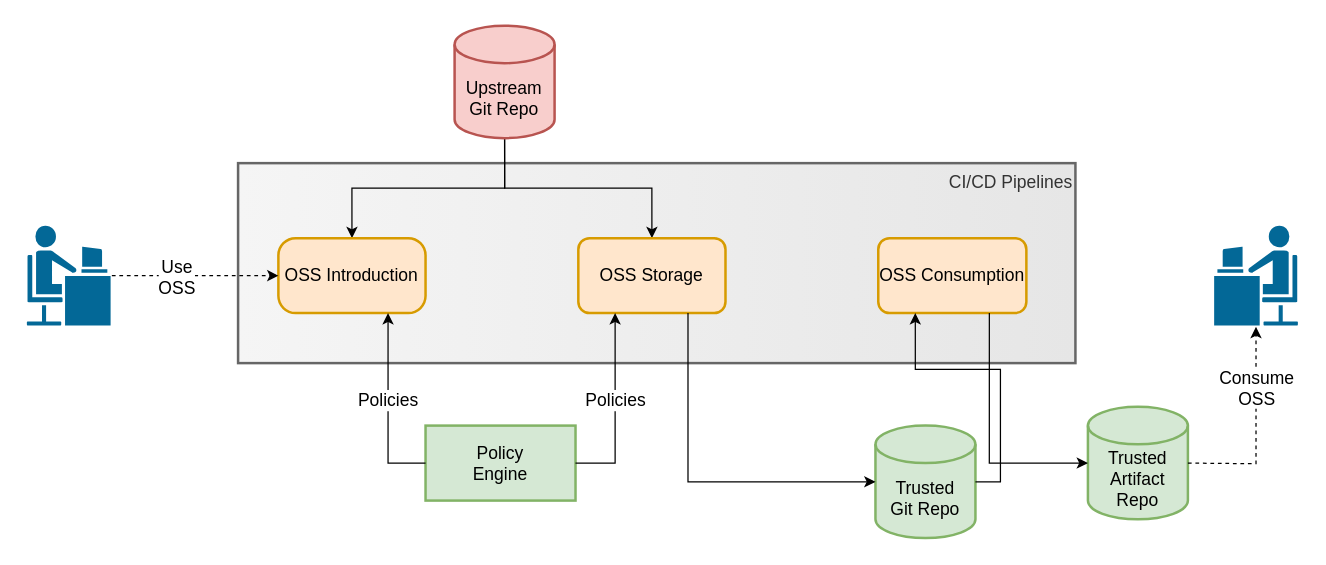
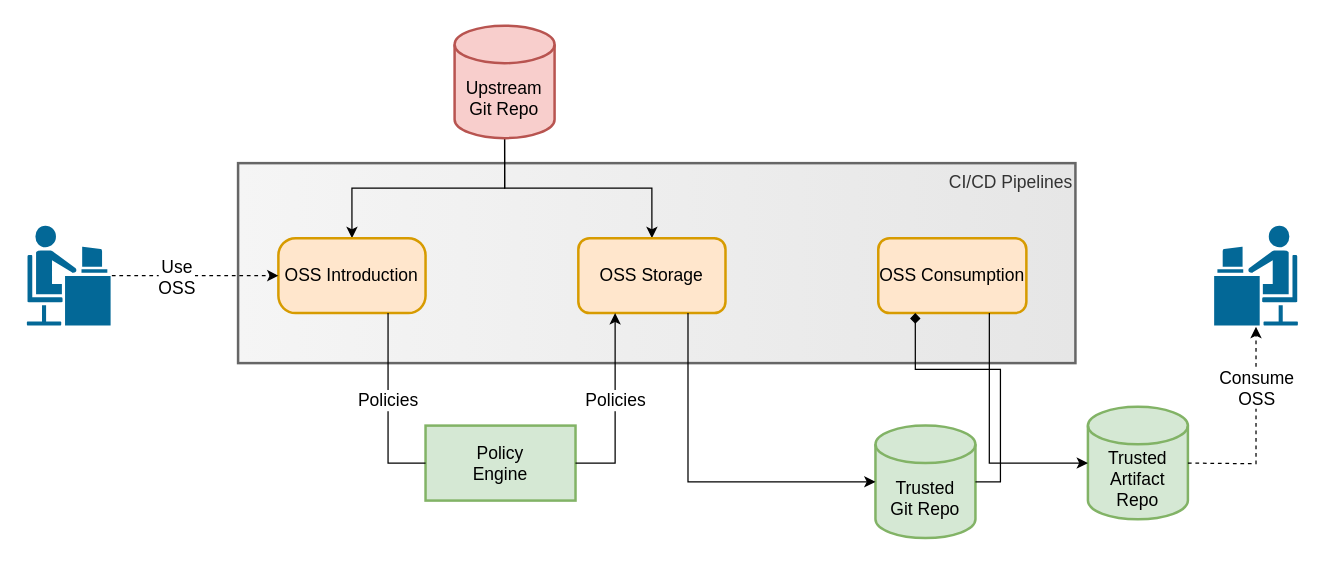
- <mxCell id="21" value="Policies" style="edgeStyle=orthogonalEdgeStyle;rounded=0;orthogonalLoop=1;jettySize=auto;html=1;exitX=0;exitY=0.5;exitDx=0;exitDy=0;fontSize=14;" edge="1" parent="1" source="19" target="6"><mxGeometry x="0.067" relative="1" as="geometry"><mxPoint x="413.25" y="120" as="sourcePoint" /><mxPoint x="531.125" y="200" as="targetPoint" /><Array as="points"><mxPoint x="310" y="370" /></Array><mxPoint as="offset" /></mxGeometry></mxCell>
+ <mxCell id="21" value="Policies" style="edgeStyle=orthogonalEdgeStyle;rounded=0;orthogonalLoop=1;jettySize=auto;html=1;exitX=0;exitY=0.5;exitDx=0;exitDy=0;fontSize=14;endArrow=none;" edge="1" parent="1" source="19" target="6"><mxGeometry x="0.067" relative="1" as="geometry"><mxPoint x="413.25" y="120" as="sourcePoint" /><mxPoint x="531.125" y="200" as="targetPoint" /><Array as="points"><mxPoint x="310" y="370" /></Array><mxPoint as="offset" /></mxGeometry></mxCell>
- <mxCell id="15" style="edgeStyle=orthogonalEdgeStyle;rounded=0;orthogonalLoop=1;jettySize=auto;html=1;exitX=1;exitY=0.5;exitDx=0;exitDy=0;entryX=0.25;entryY=1;entryDx=0;entryDy=0;exitPerimeter=0;" edge="1" parent="1" source="13" target="8"><mxGeometry relative="1" as="geometry"><mxPoint x="531.5" y="260" as="sourcePoint" /><mxPoint x="620" y="380" as="targetPoint" /></mxGeometry></mxCell>
+ <mxCell id="15" style="edgeStyle=orthogonalEdgeStyle;rounded=0;orthogonalLoop=1;jettySize=auto;html=1;exitX=1;exitY=0.5;exitDx=0;exitDy=0;entryX=0.25;entryY=1;entryDx=0;entryDy=0;exitPerimeter=0;endArrow=diamond;" edge="1" parent="1" source="13" target="8"><mxGeometry relative="1" as="geometry"><mxPoint x="531.5" y="260" as="sourcePoint" /><mxPoint x="620" y="380" as="targetPoint" /></mxGeometry></mxCell>
